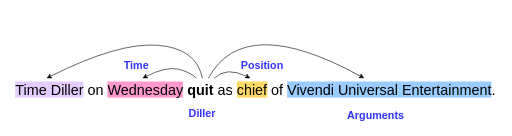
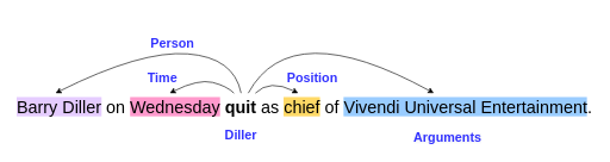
+ <mxCell id="9" value="&lt;b&gt;&lt;font style=&quot;font-size: 18px&quot; color=&quot;#3333ff&quot;&gt;Person&lt;/font&gt;&lt;/b&gt;" style="text;html=1;strokeColor=none;fillColor=none;align=center;verticalAlign=middle;whiteSpace=wrap;rounded=0;" parent="1" vertex="1"><mxGeometry x="221" y="50" width="40" height="20" as="geometry" /></mxCell>
- <mxCell id="2" value="&lt;font style=&quot;font-size: 24px&quot;&gt;&lt;span style=&quot;background-color: rgb(229 , 204 , 255)&quot;&gt;Time Diller&lt;/span&gt; on &lt;span style=&quot;background-color: rgb(255 , 153 , 204)&quot;&gt;Wednesday&lt;/span&gt; &lt;b&gt;quit&lt;/b&gt; as &lt;span style=&quot;background-color: rgb(255 , 217 , 102)&quot;&gt;chief&lt;/span&gt; of &lt;span style=&quot;background-color: rgb(153 , 204 , 255)&quot;&gt;Vivendi Universal Entertainment&lt;/span&gt;.&lt;/font&gt;" style="text;html=1;strokeColor=none;fillColor=none;align=center;verticalAlign=middle;whiteSpace=wrap;rounded=0;" parent="1" vertex="1"><mxGeometry x="20" y="140" width="812" height="20" as="geometry" /></mxCell>
+ <mxCell id="2" value="&lt;font style=&quot;font-size: 24px&quot;&gt;&lt;span style=&quot;background-color: rgb(229 , 204 , 255)&quot;&gt;Barry Diller&lt;/span&gt; on &lt;span style=&quot;background-color: rgb(255 , 153 , 204)&quot;&gt;Wednesday&lt;/span&gt; &lt;b&gt;quit&lt;/b&gt; as &lt;span style=&quot;background-color: rgb(255 , 217 , 102)&quot;&gt;chief&lt;/span&gt; of &lt;span style=&quot;background-color: rgb(153 , 204 , 255)&quot;&gt;Vivendi Universal Entertainment&lt;/span&gt;.&lt;/font&gt;" style="text;html=1;strokeColor=none;fillColor=none;align=center;verticalAlign=middle;whiteSpace=wrap;rounded=0;" parent="1" vertex="1"><mxGeometry x="20" y="140" width="812" height="20" as="geometry" /></mxCell>
